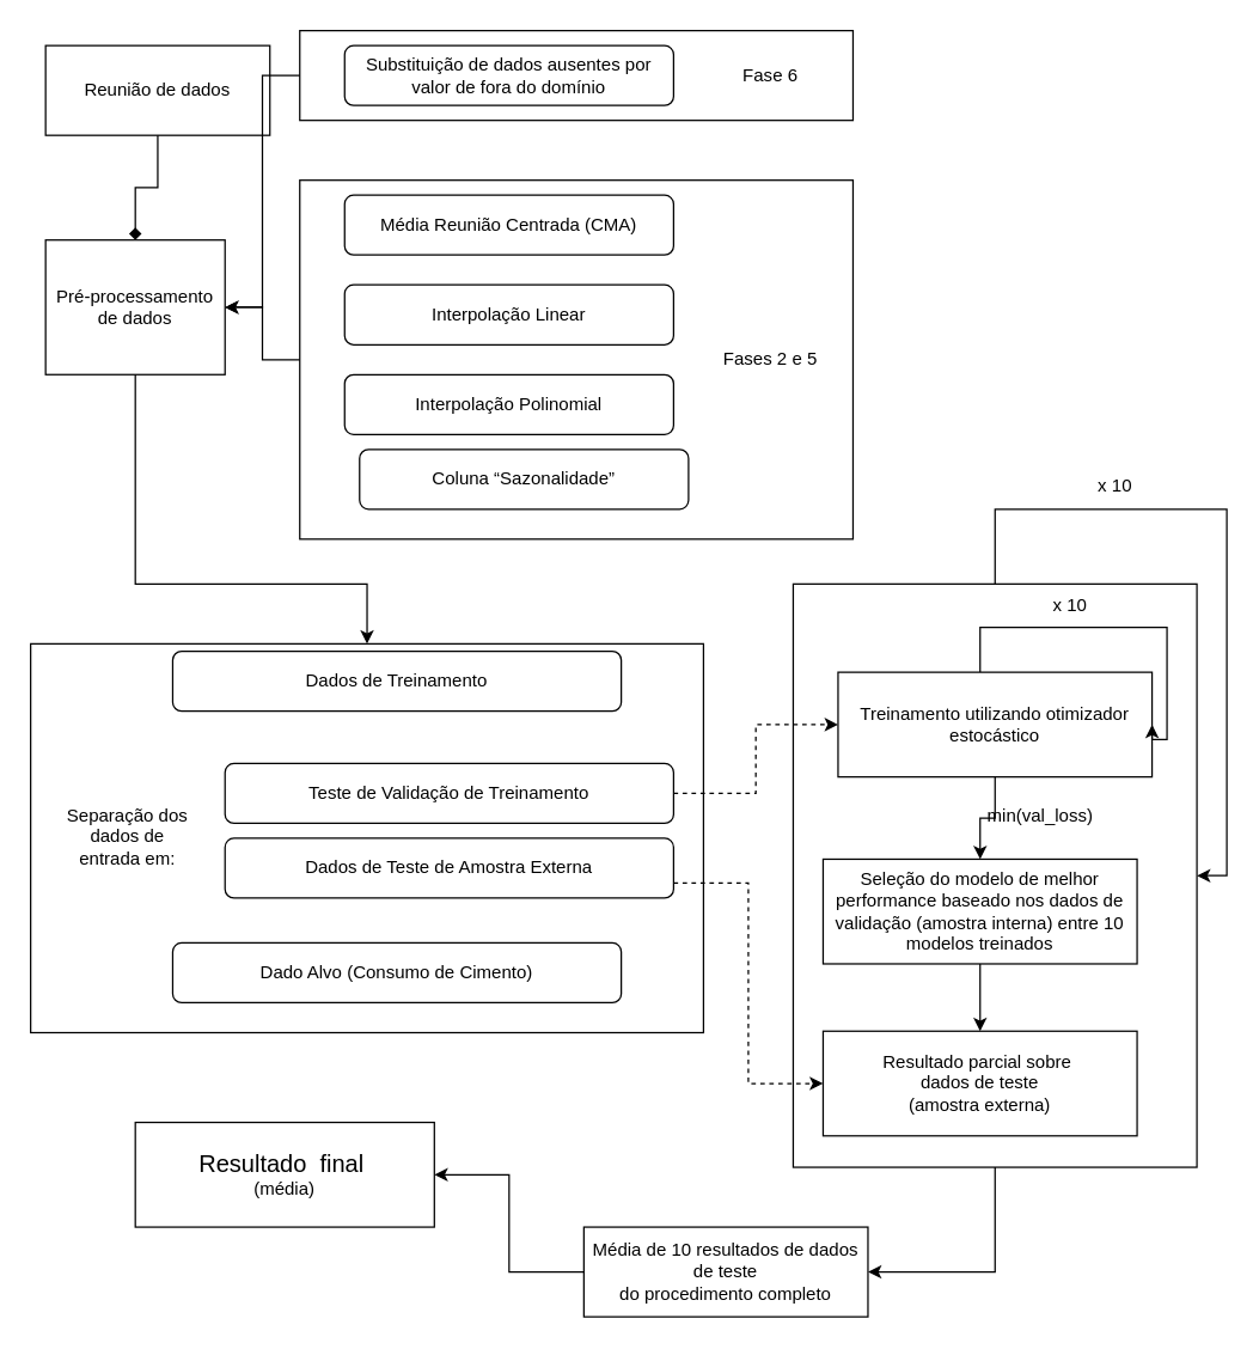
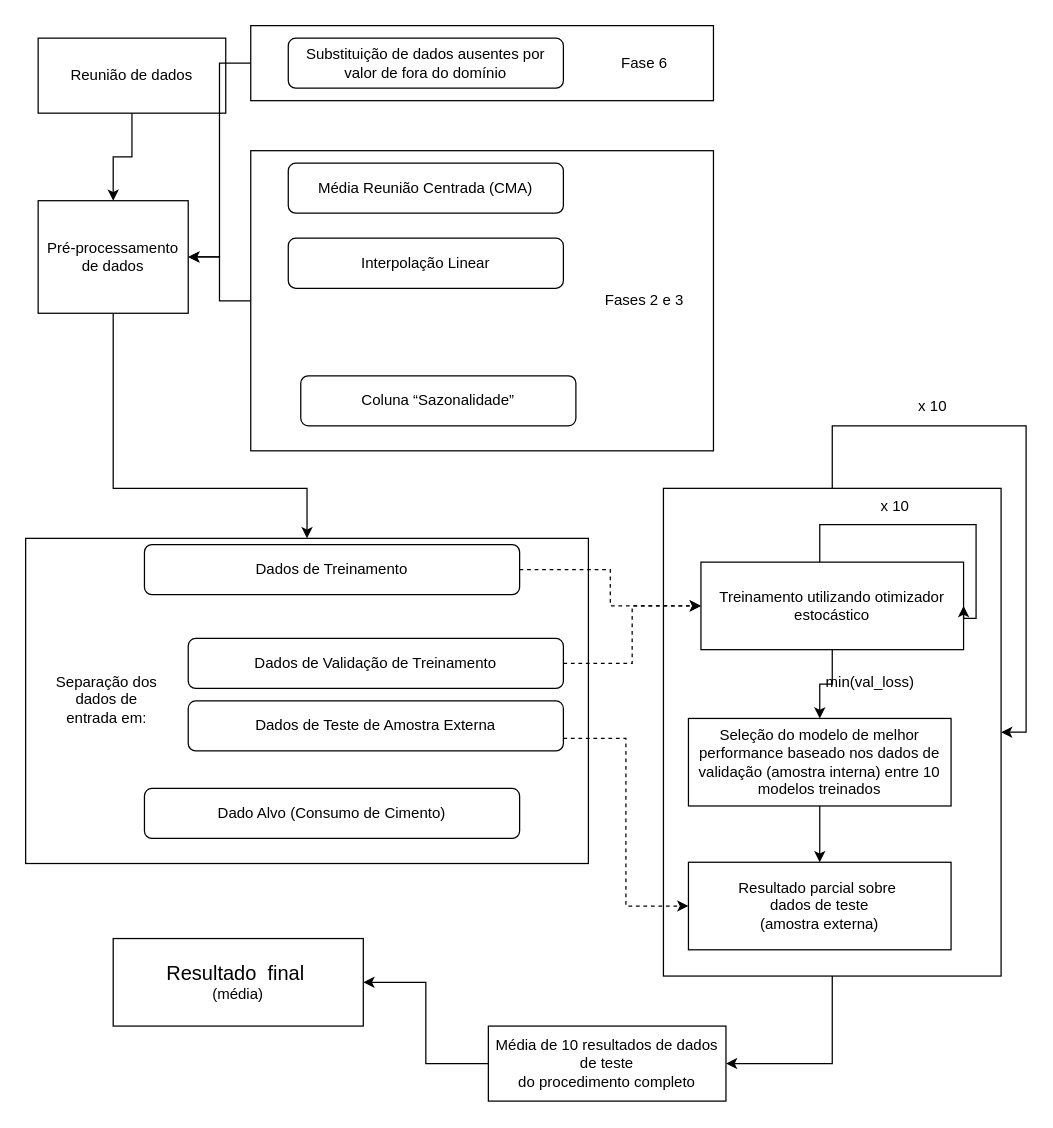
- <mxCell id="5" style="edgeStyle=orthogonalEdgeStyle;rounded=0;orthogonalLoop=1;jettySize=auto;html=1;entryX=0.5;entryY=0;entryDx=0;entryDy=0;strokeColor=#000000;endArrow=diamond;" edge="1" parent="1" source="6" target="8"><mxGeometry relative="1" as="geometry" /></mxCell>
+ <mxCell id="5" style="edgeStyle=orthogonalEdgeStyle;rounded=0;orthogonalLoop=1;jettySize=auto;html=1;entryX=0.5;entryY=0;entryDx=0;entryDy=0;strokeColor=#000000;" edge="1" parent="1" source="6" target="8"><mxGeometry relative="1" as="geometry" /></mxCell>
- <mxCell id="39" value="&lt;div&gt;Fases 2 e 5&lt;/div&gt;" style="text;html=1;strokeColor=none;fillColor=none;align=center;verticalAlign=middle;whiteSpace=wrap;rounded=0;" vertex="1" parent="1"><mxGeometry x="480" y="225" width="70" height="30" as="geometry" /></mxCell>
+ <mxCell id="39" value="&lt;div&gt;Fases 2 e 3&lt;/div&gt;" style="text;html=1;strokeColor=none;fillColor=none;align=center;verticalAlign=middle;whiteSpace=wrap;rounded=0;" vertex="1" parent="1"><mxGeometry x="480" y="225" width="70" height="30" as="geometry" /></mxCell>
- <mxCell id="37" value="Interpolação Polinomial" style="rounded=1;whiteSpace=wrap;html=1;fillColor=none;strokeColor=#000000;" vertex="1" parent="1"><mxGeometry x="230" y="250" width="220" height="40" as="geometry" /></mxCell>
+ <mxCell id="14" style="edgeStyle=orthogonalEdgeStyle;rounded=0;orthogonalLoop=1;jettySize=auto;html=1;entryX=0;entryY=0.5;entryDx=0;entryDy=0;dashed=1;strokeColor=#000000;" edge="1" parent="1" source="15" target="22"><mxGeometry relative="1" as="geometry" /></mxCell>
- <mxCell id="17" value="Teste de Validação de Treinamento" style="rounded=1;whiteSpace=wrap;html=1;fillColor=none;strokeColor=#000000;" vertex="1" parent="1"><mxGeometry x="150" y="510" width="300" height="40" as="geometry" /></mxCell>
+ <mxCell id="17" value="Dados de Validação de Treinamento" style="rounded=1;whiteSpace=wrap;html=1;fillColor=none;strokeColor=#000000;" vertex="1" parent="1"><mxGeometry x="150" y="510" width="300" height="40" as="geometry" /></mxCell>
